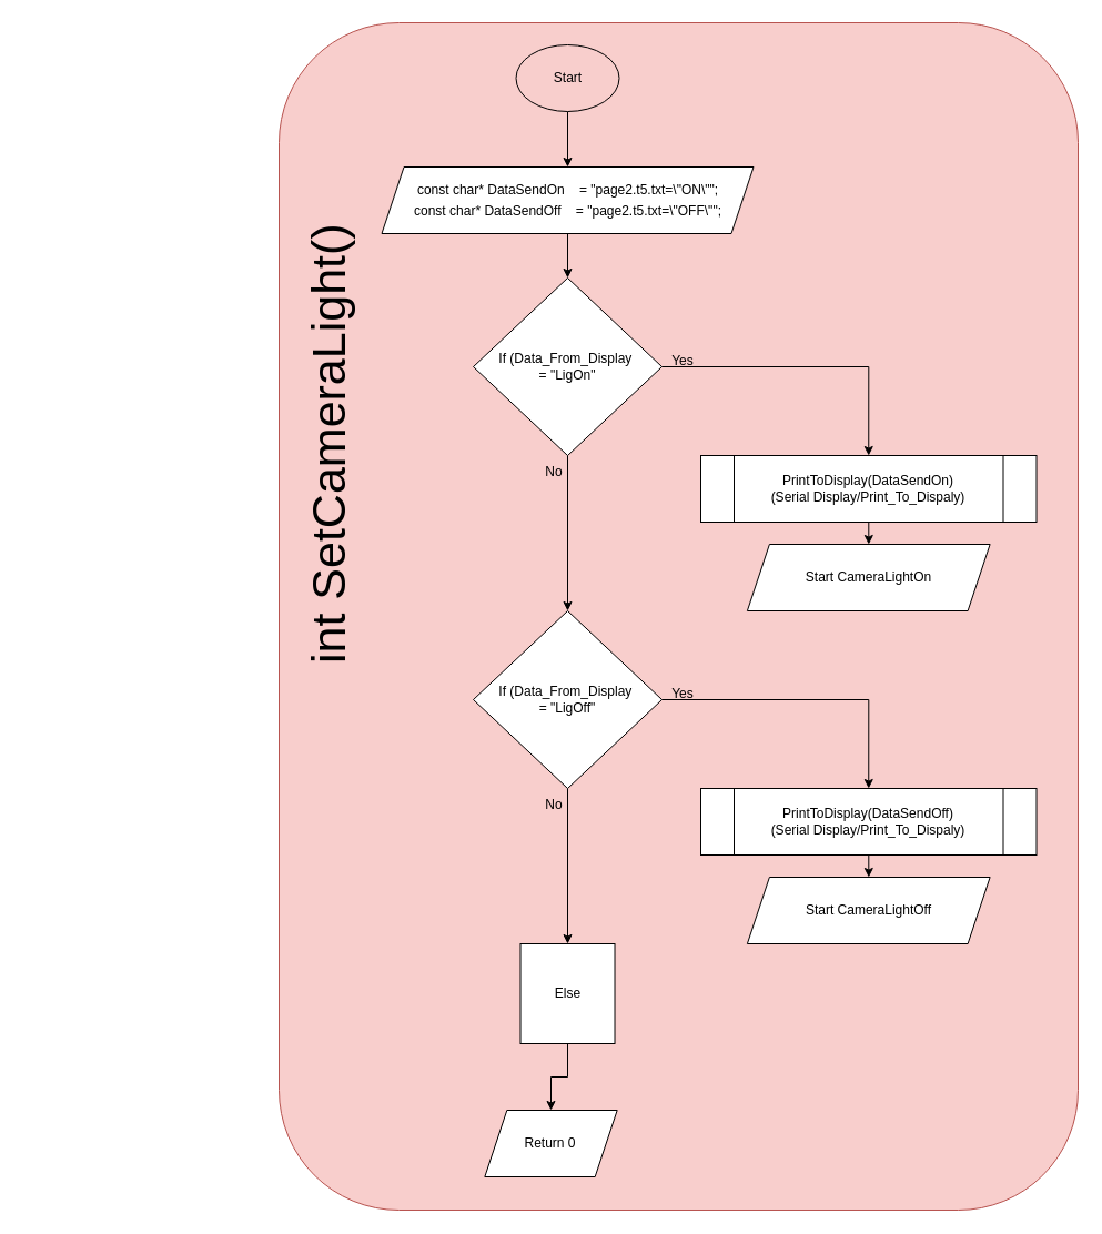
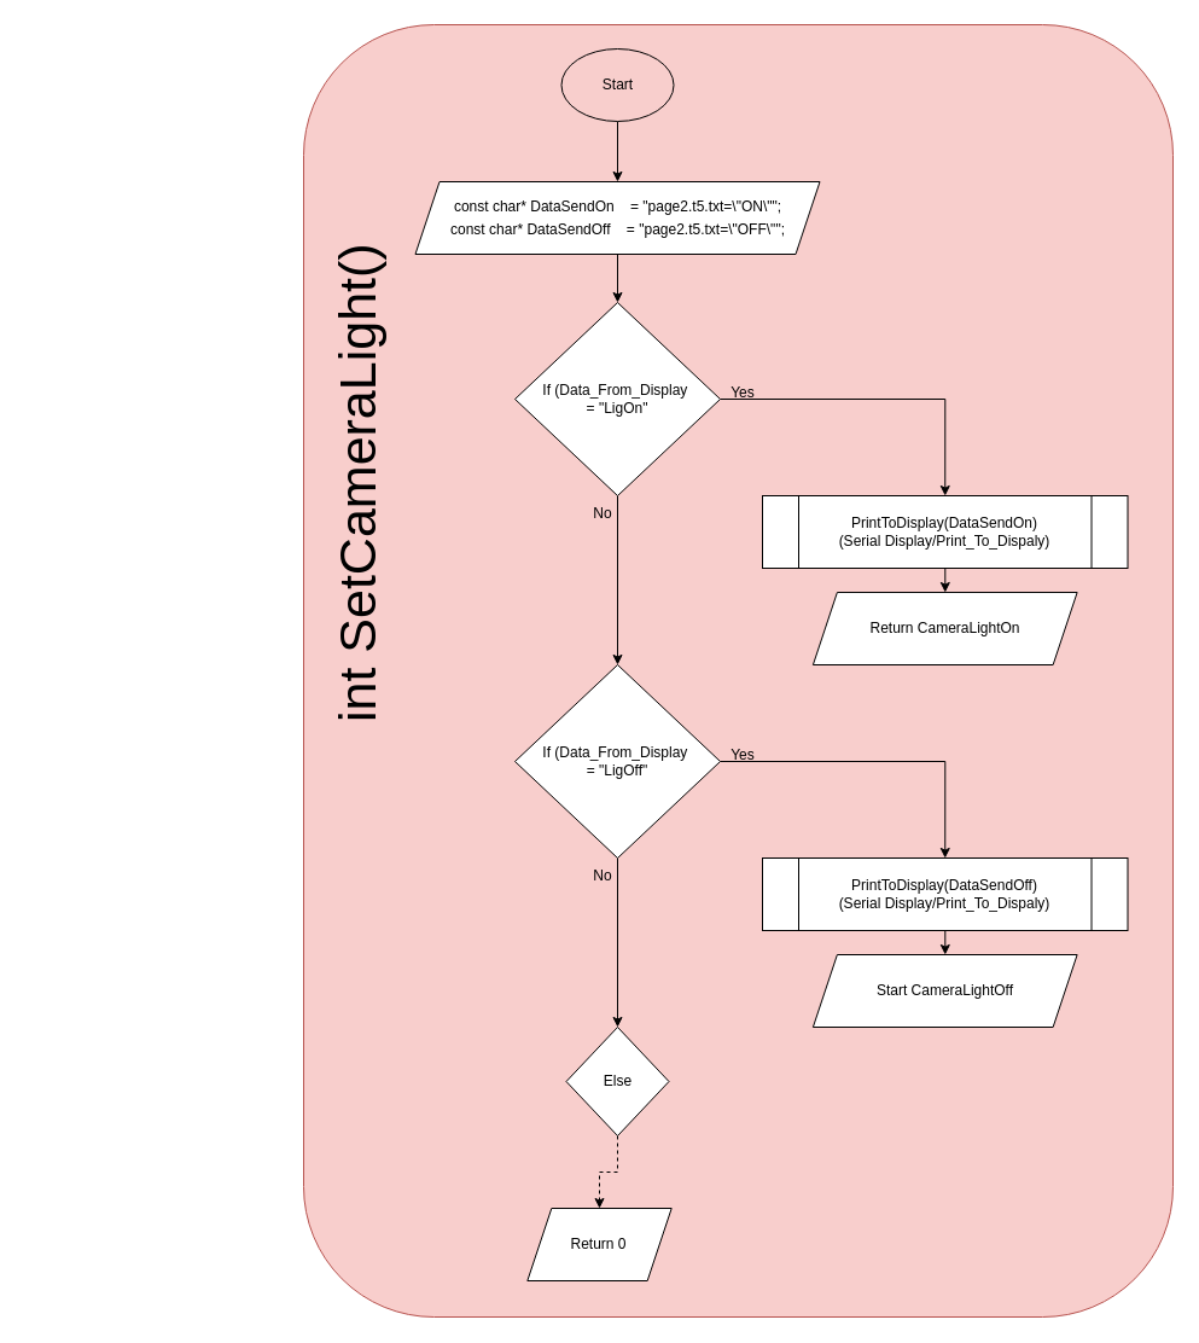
- <mxCell id="13" value="Start CameraLightOn" style="shape=parallelogram;perimeter=parallelogramPerimeter;whiteSpace=wrap;html=1;fixedSize=1;" parent="1" vertex="1"><mxGeometry x="672.88" y="490" width="218.75" height="60" as="geometry" /></mxCell>
+ <mxCell id="13" value="Return CameraLightOn" style="shape=parallelogram;perimeter=parallelogramPerimeter;whiteSpace=wrap;html=1;fixedSize=1;" parent="1" vertex="1"><mxGeometry x="672.88" y="490" width="218.75" height="60" as="geometry" /></mxCell>
- <mxCell id="22" value="Else" style="whiteSpace=wrap;html=1;rounded=0;" parent="1" vertex="1"><mxGeometry x="468.51" y="850" width="85" height="90" as="geometry" /></mxCell>
+ <mxCell id="22" value="Else" style="rhombus;whiteSpace=wrap;html=1;" parent="1" vertex="1"><mxGeometry x="468.51" y="850" width="85" height="90" as="geometry" /></mxCell>
- <mxCell id="21" style="edgeStyle=orthogonalEdgeStyle;rounded=0;orthogonalLoop=1;jettySize=auto;html=1;" parent="1" source="22" target="23" edge="1"><mxGeometry relative="1" as="geometry" /></mxCell>
+ <mxCell id="21" style="edgeStyle=orthogonalEdgeStyle;rounded=0;orthogonalLoop=1;jettySize=auto;html=1;dashed=1;" parent="1" source="22" target="23" edge="1"><mxGeometry relative="1" as="geometry" /></mxCell>
